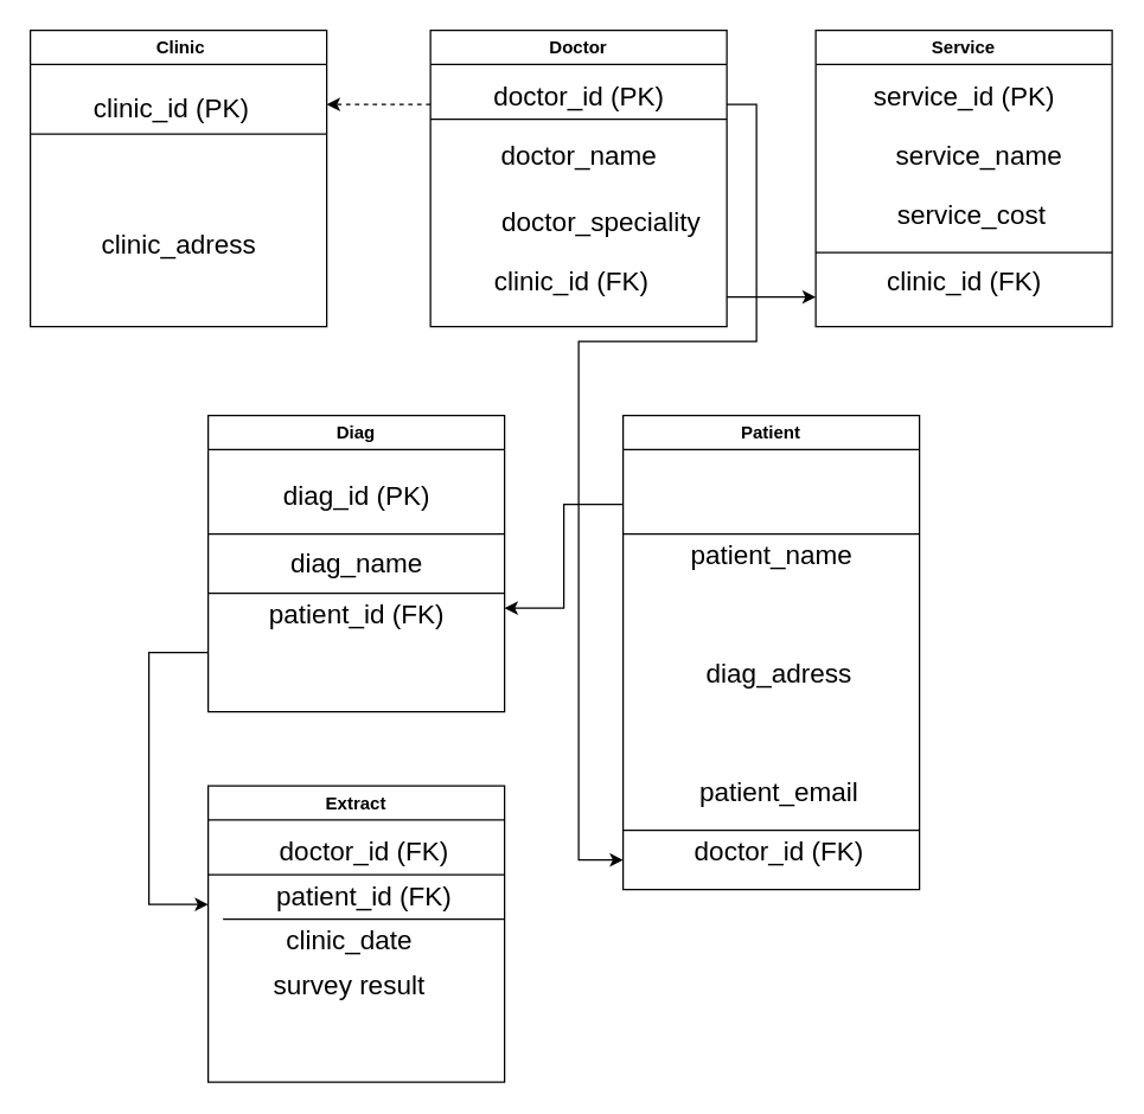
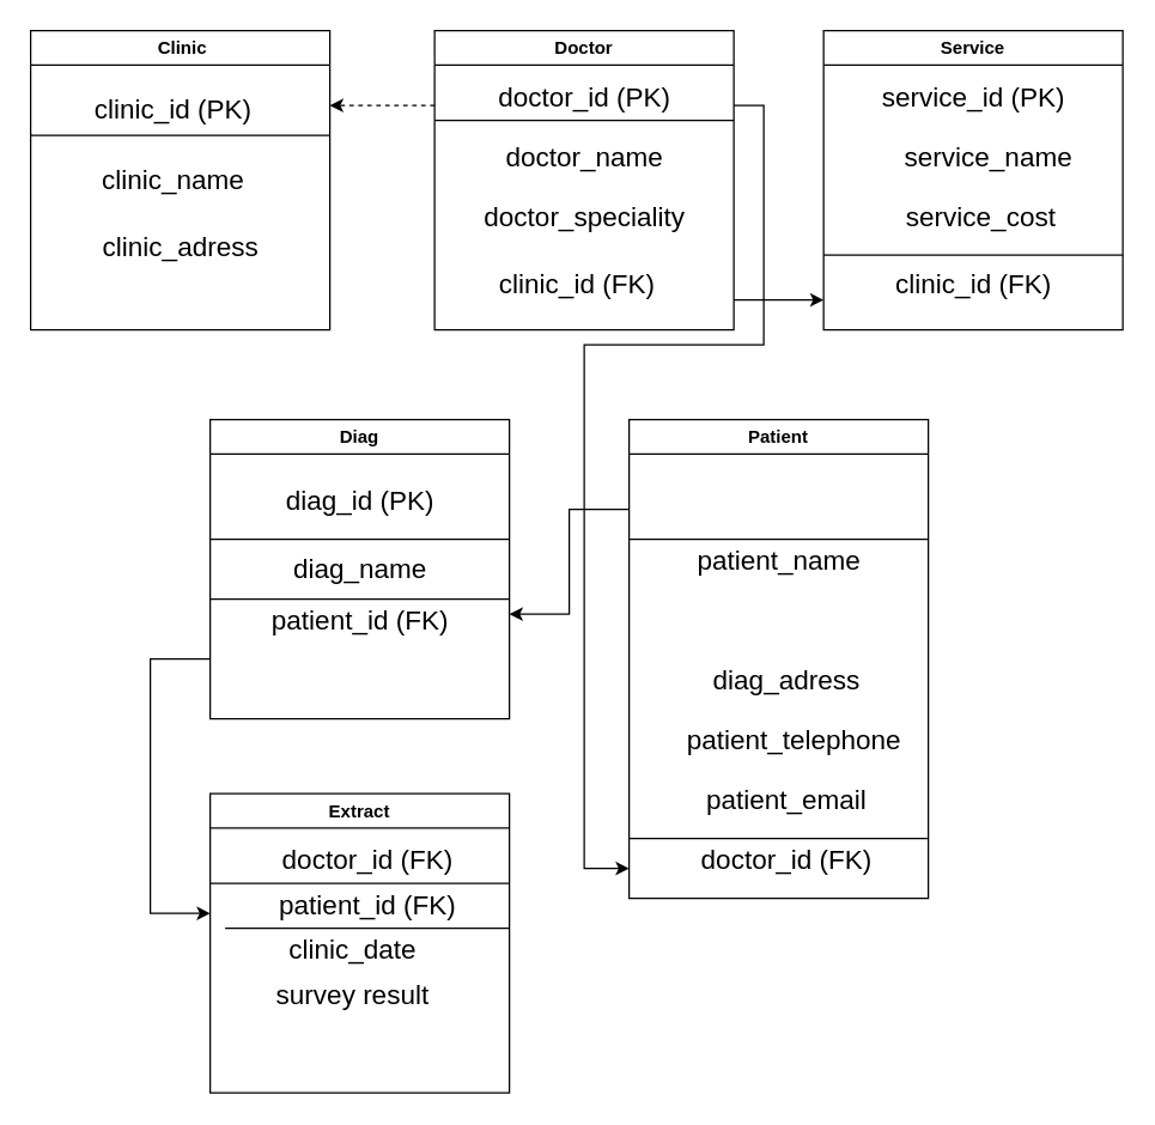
+ <mxCell id="4" value="&lt;font style=&quot;font-size: 18px;&quot;&gt;clinic_name&lt;/font&gt;" style="text;html=1;align=center;verticalAlign=middle;resizable=0;points=[];autosize=1;strokeColor=none;fillColor=none;" vertex="1" parent="2"><mxGeometry x="35" y="85" width="120" height="30" as="geometry" /></mxCell>
- <mxCell id="10" value="&lt;font style=&quot;font-size: 18px;&quot;&gt;doctor_speciality&lt;/font&gt;" style="text;html=1;align=center;verticalAlign=middle;resizable=0;points=[];autosize=1;strokeColor=none;fillColor=none;" vertex="1" parent="6"><mxGeometry x="35" y="115" width="160" height="30" as="geometry" /></mxCell>
+ <mxCell id="10" value="&lt;font style=&quot;font-size: 18px;&quot;&gt;doctor_speciality&lt;/font&gt;" style="text;html=1;align=center;verticalAlign=middle;resizable=0;points=[];autosize=1;strokeColor=none;fillColor=none;" vertex="1" parent="6"><mxGeometry x="20" y="110" width="160" height="30" as="geometry" /></mxCell>
+ <mxCell id="28" value="&lt;font style=&quot;font-size: 18px;&quot;&gt;patient_telephone&lt;/font&gt;" style="text;html=1;align=center;verticalAlign=middle;resizable=0;points=[];autosize=1;strokeColor=none;fillColor=none;" vertex="1" parent="25"><mxGeometry x="25" y="200" width="170" height="30" as="geometry" /></mxCell>
